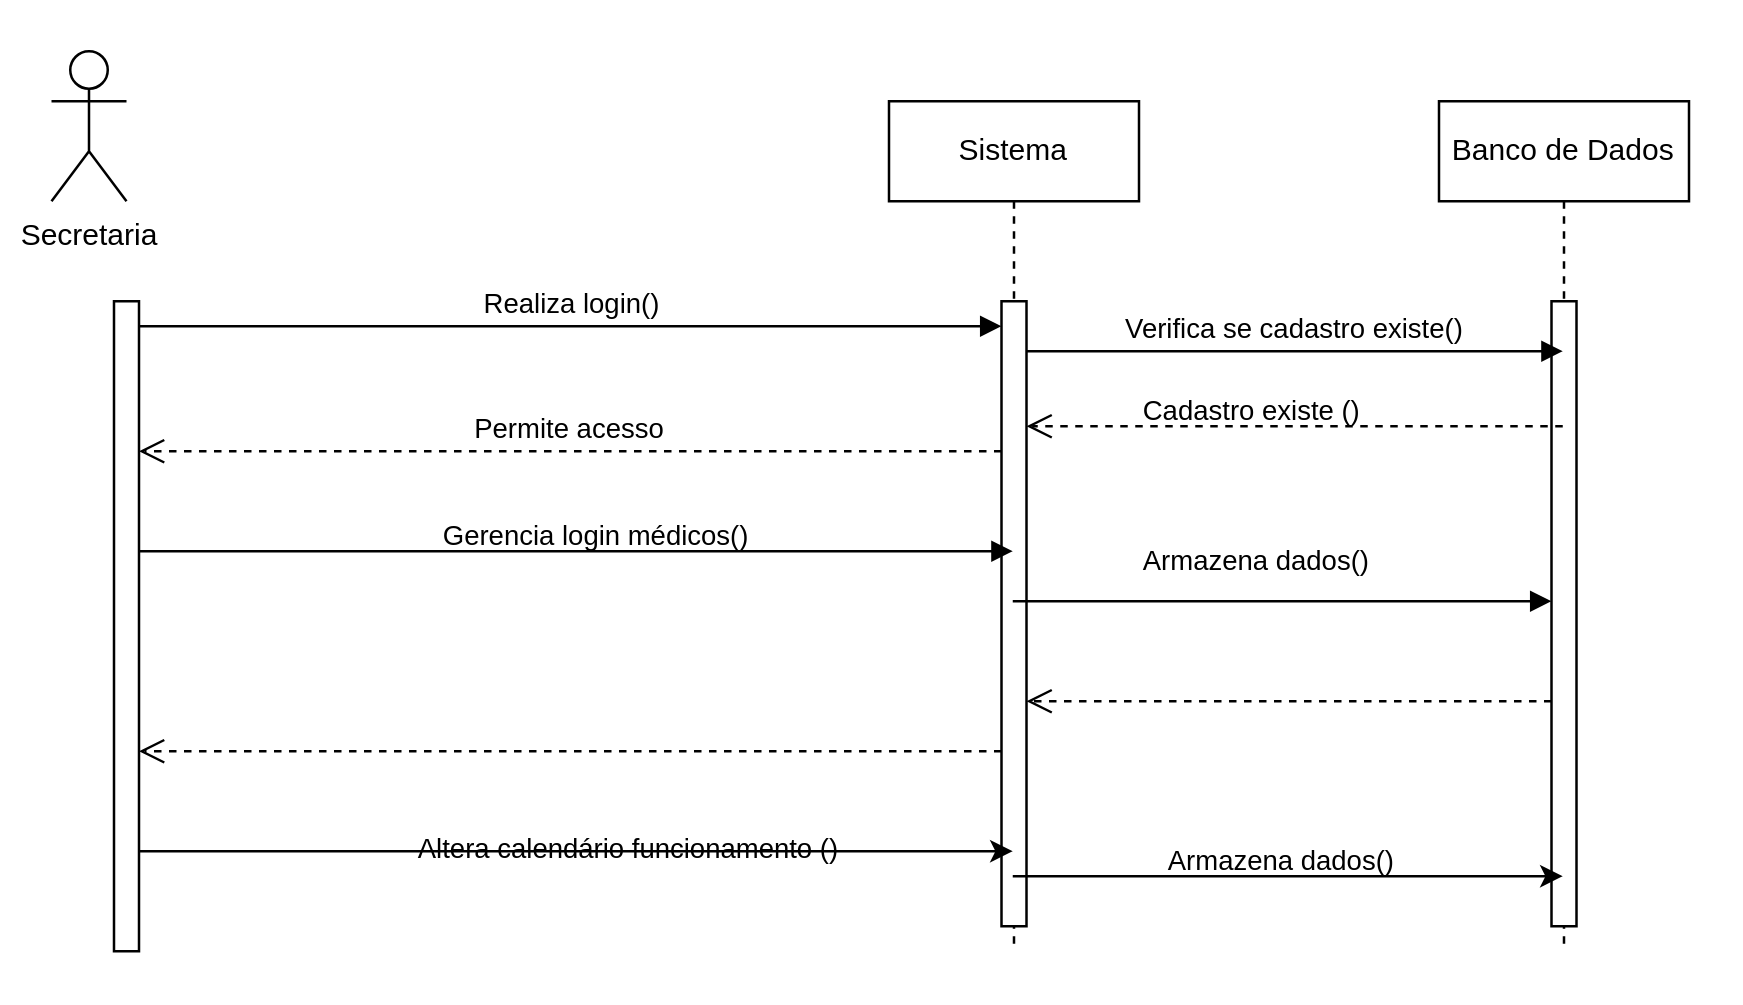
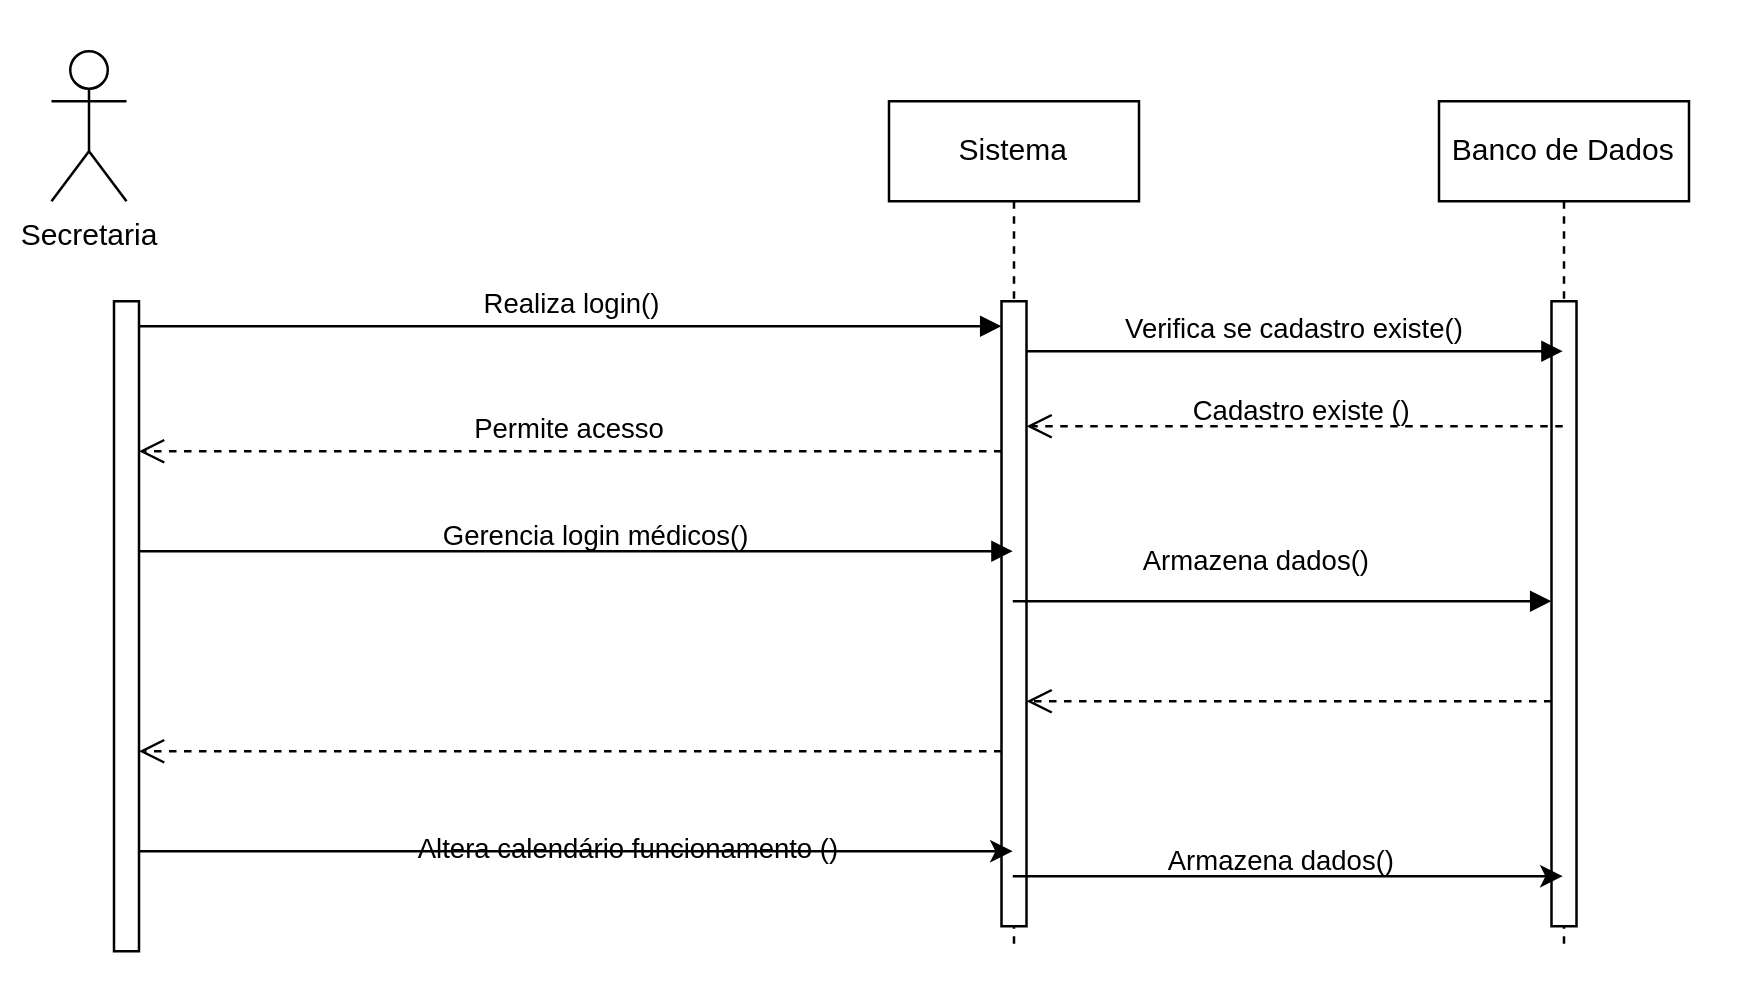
- <mxCell id="10" value="&lt;span style=&quot;color: rgb(0, 0, 0); font-family: Helvetica; font-size: 11px; font-style: normal; font-variant-ligatures: normal; font-variant-caps: normal; font-weight: 400; letter-spacing: normal; orphans: 2; text-align: center; text-indent: 0px; text-transform: none; widows: 2; word-spacing: 0px; -webkit-text-stroke-width: 0px; background-color: rgb(255, 255, 255); text-decoration-thickness: initial; text-decoration-style: initial; text-decoration-color: initial; float: none; display: inline !important;&quot;&gt;Cadastro existe ()&lt;/span&gt;" style="text;whiteSpace=wrap;html=1;" vertex="1" parent="1"><mxGeometry x="455" y="150" width="90" height="40" as="geometry" /></mxCell>
+ <mxCell id="10" value="&lt;span style=&quot;color: rgb(0, 0, 0); font-family: Helvetica; font-size: 11px; font-style: normal; font-variant-ligatures: normal; font-variant-caps: normal; font-weight: 400; letter-spacing: normal; orphans: 2; text-align: center; text-indent: 0px; text-transform: none; widows: 2; word-spacing: 0px; -webkit-text-stroke-width: 0px; background-color: rgb(255, 255, 255); text-decoration-thickness: initial; text-decoration-style: initial; text-decoration-color: initial; float: none; display: inline !important;&quot;&gt;Cadastro existe ()&lt;/span&gt;" style="text;whiteSpace=wrap;html=1;" vertex="1" parent="1"><mxGeometry x="475" y="150" width="90" height="40" as="geometry" /></mxCell>
